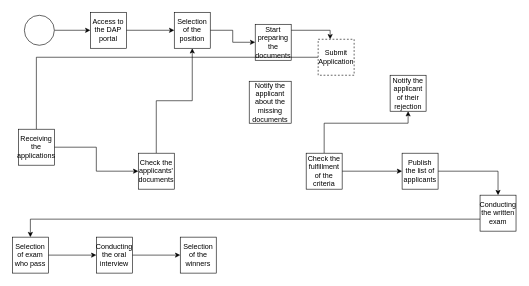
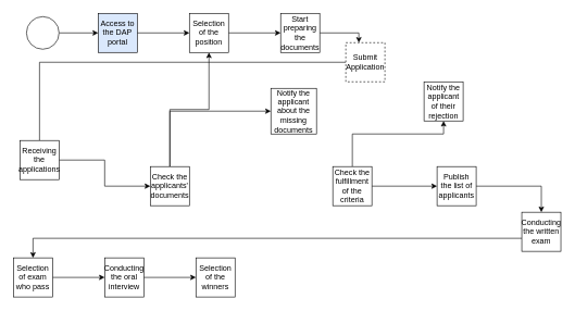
- <mxCell id="5" value="Access to the DAP portal" style="whiteSpace=wrap;html=1;aspect=fixed;" vertex="1" parent="1"><mxGeometry x="150" y="20" width="60" height="60" as="geometry" /></mxCell>
+ <mxCell id="5" value="Access to the DAP portal" style="whiteSpace=wrap;html=1;aspect=fixed;fillColor=#dae8fc;" vertex="1" parent="1"><mxGeometry x="150" y="20" width="60" height="60" as="geometry" /></mxCell>
- <mxCell id="9" value="Start preparing the documents" style="whiteSpace=wrap;html=1;aspect=fixed;" vertex="1" parent="1"><mxGeometry x="425" y="40" width="60" height="60" as="geometry" /></mxCell>
+ <mxCell id="9" value="Start preparing the documents" style="whiteSpace=wrap;html=1;aspect=fixed;" vertex="1" parent="1"><mxGeometry x="430" y="20" width="60" height="60" as="geometry" /></mxCell>
+ <mxCell id="15" value="" style="edgeStyle=orthogonalEdgeStyle;rounded=0;orthogonalLoop=1;jettySize=auto;html=1;" edge="1" parent="1" source="16" target="29"><mxGeometry relative="1" as="geometry"><Array as="points"><mxPoint x="260" y="170" /></Array></mxGeometry></mxCell>
